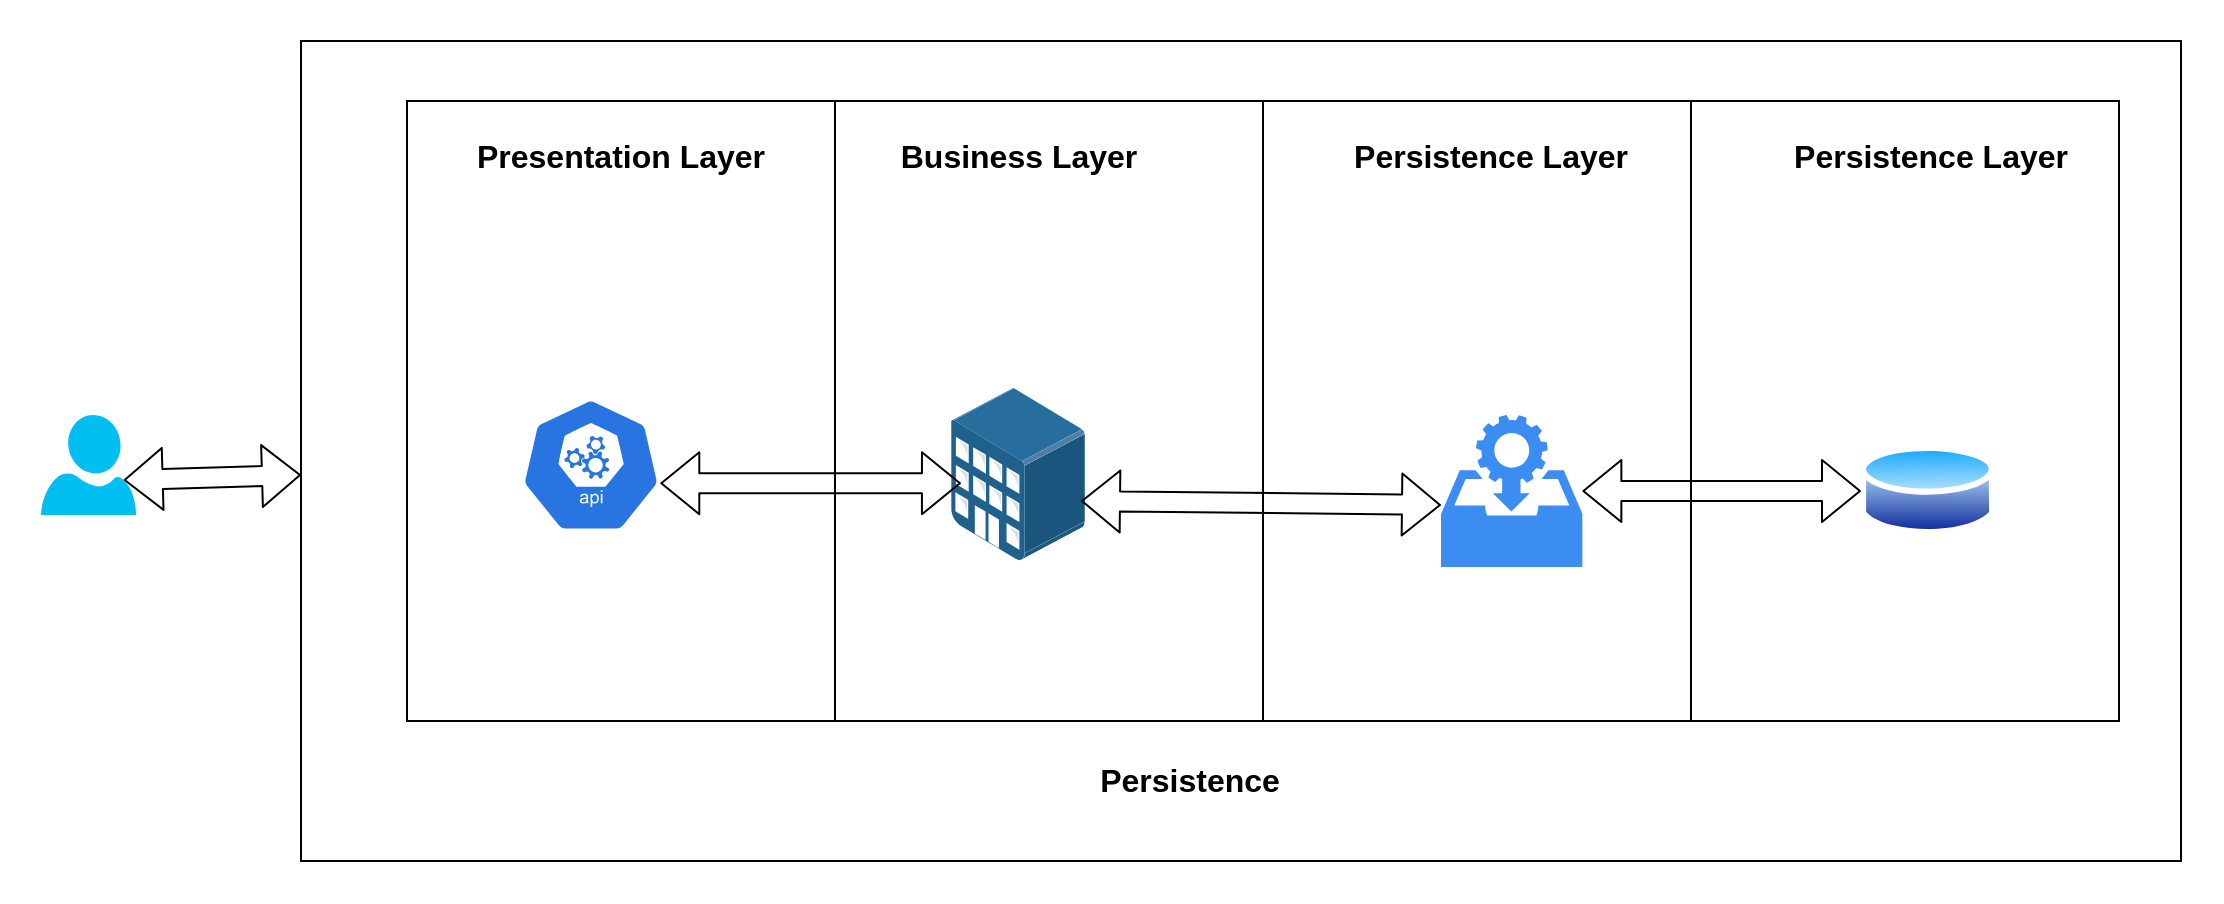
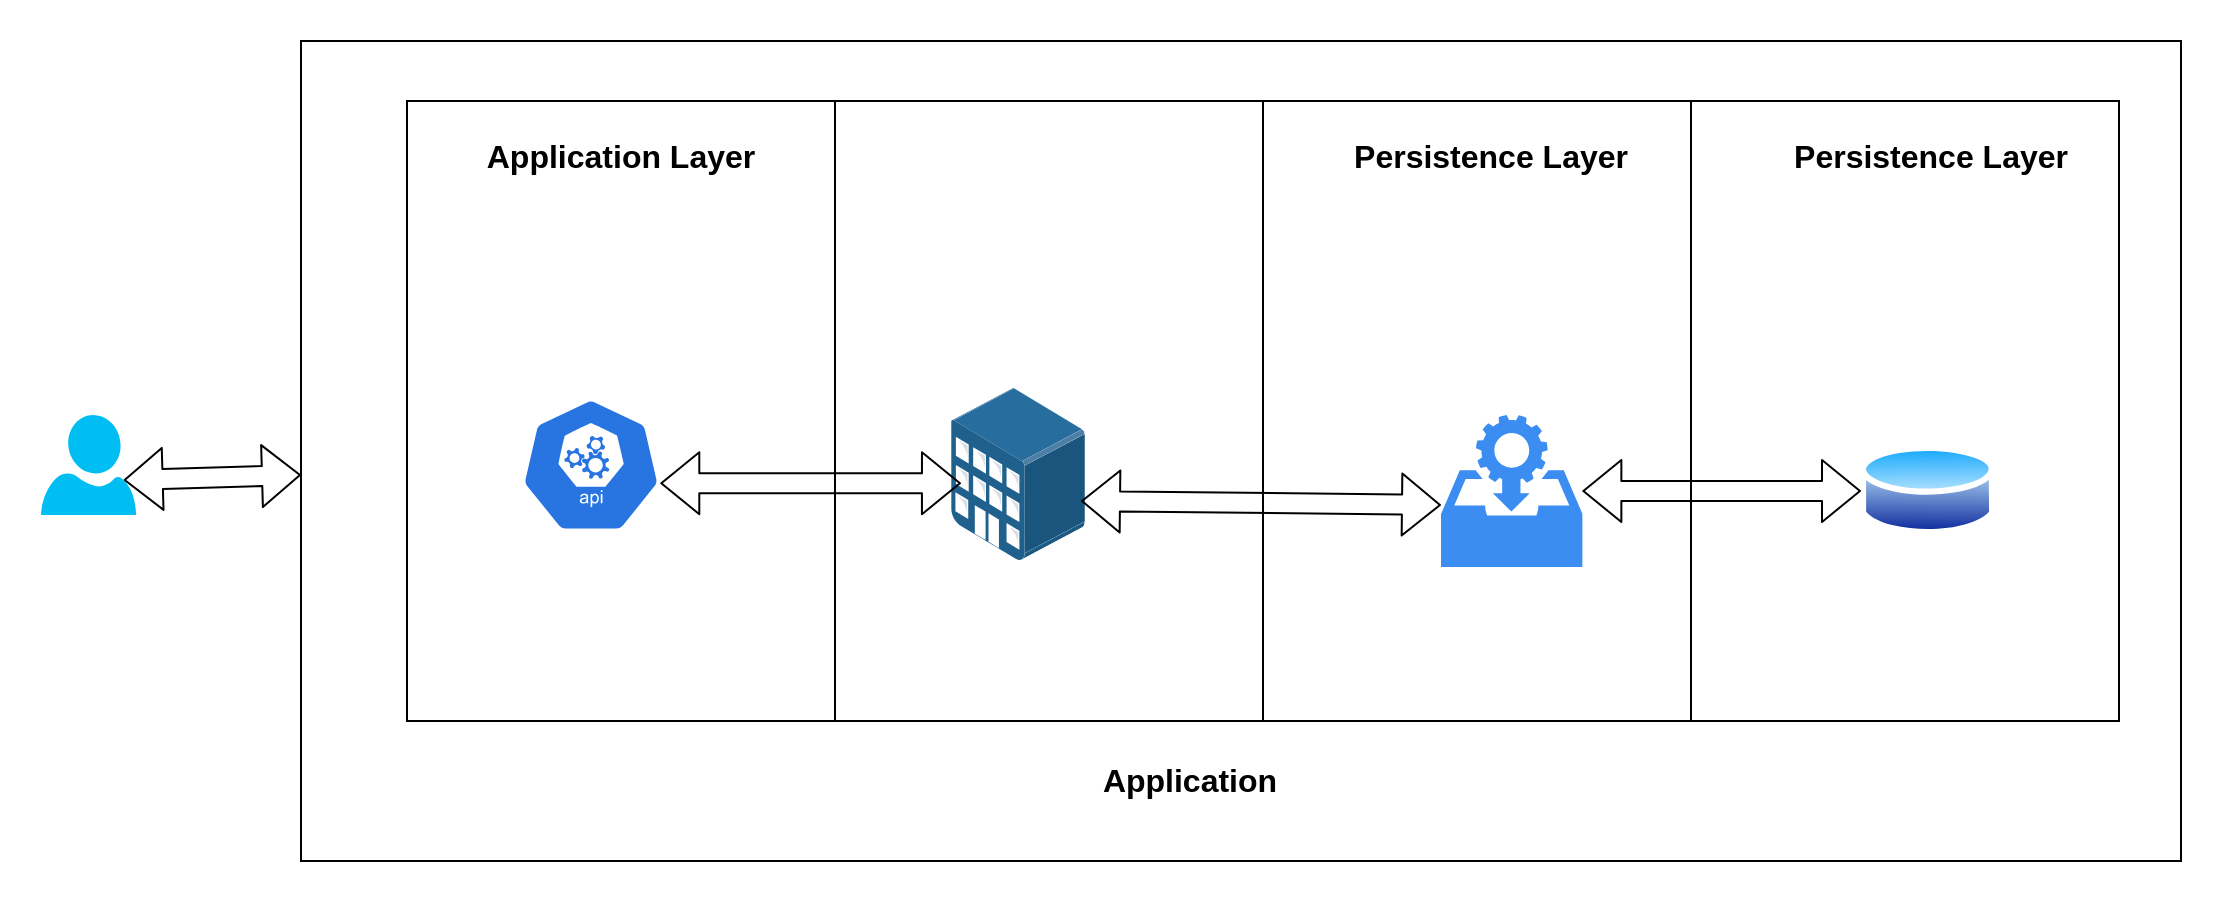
- <mxCell id="8" value="Presentation Layer" style="text;html=1;align=center;verticalAlign=middle;resizable=0;points=[];autosize=1;fontStyle=1;fontSize=16;" vertex="1" parent="1"><mxGeometry x="230" y="68" width="160" height="20" as="geometry" /></mxCell>
+ <mxCell id="8" value="Application Layer" style="text;html=1;align=center;verticalAlign=middle;resizable=0;points=[];autosize=1;fontStyle=1;fontSize=16;" vertex="1" parent="1"><mxGeometry x="230" y="68" width="160" height="20" as="geometry" /></mxCell>
- <mxCell id="10" value="Business Layer" style="text;html=1;align=center;verticalAlign=middle;resizable=0;points=[];autosize=1;fontStyle=1;fontSize=16;" vertex="1" parent="1"><mxGeometry x="444" y="68" width="130" height="20" as="geometry" /></mxCell>
- <mxCell id="18" value="&lt;b&gt;Persistence&lt;/b&gt;" style="text;html=1;strokeColor=none;fillColor=none;align=center;verticalAlign=middle;whiteSpace=wrap;rounded=0;fontSize=16;" vertex="1" parent="1"><mxGeometry x="550" y="380" width="90" height="20" as="geometry" /></mxCell>
+ <mxCell id="18" value="&lt;b&gt;Application&lt;/b&gt;" style="text;html=1;strokeColor=none;fillColor=none;align=center;verticalAlign=middle;whiteSpace=wrap;rounded=0;fontSize=16;" vertex="1" parent="1"><mxGeometry x="550" y="380" width="90" height="20" as="geometry" /></mxCell>
